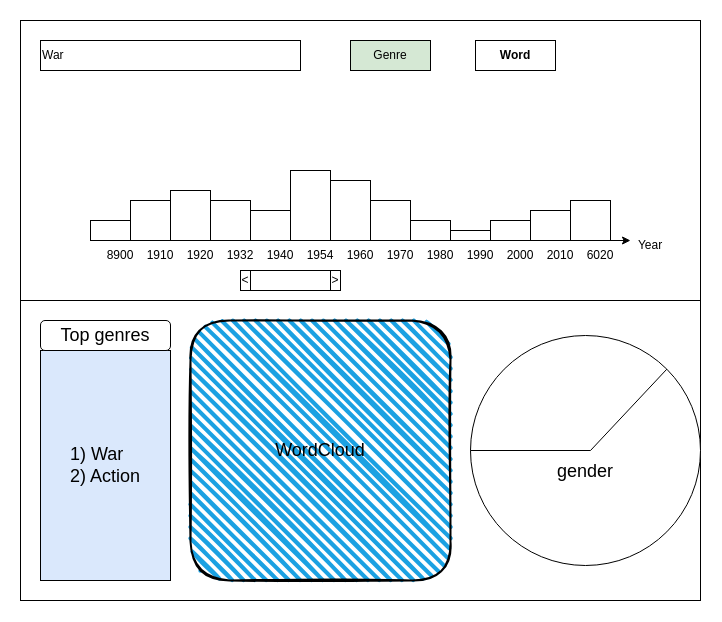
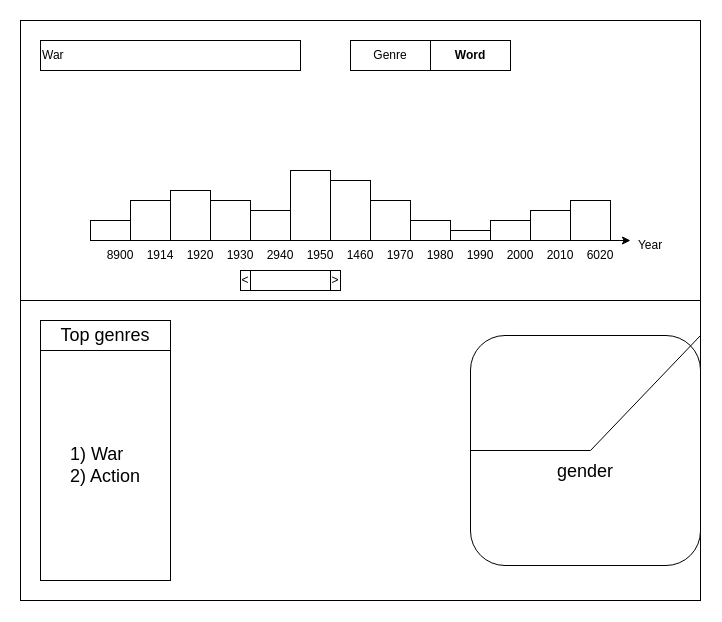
- <mxCell id="32" value="Genre" style="rounded=0;whiteSpace=wrap;html=1;fillColor=#d5e8d4;" vertex="1" parent="1"><mxGeometry x="350" y="40" width="80" height="30" as="geometry" /></mxCell>
+ <mxCell id="32" value="Genre" style="rounded=0;whiteSpace=wrap;html=1;" vertex="1" parent="1"><mxGeometry x="350" y="40" width="80" height="30" as="geometry" /></mxCell>
- <mxCell id="33" value="&lt;b&gt;Word&lt;/b&gt;" style="rounded=0;whiteSpace=wrap;html=1;" vertex="1" parent="1"><mxGeometry x="475" y="40" width="80" height="30" as="geometry" /></mxCell>
+ <mxCell id="33" value="&lt;b&gt;Word&lt;/b&gt;" style="rounded=0;whiteSpace=wrap;html=1;" vertex="1" parent="1"><mxGeometry x="430" y="40" width="80" height="30" as="geometry" /></mxCell>
- <mxCell id="8" value="1910" style="text;html=1;strokeColor=none;fillColor=none;align=center;verticalAlign=middle;whiteSpace=wrap;rounded=0;" vertex="1" parent="1"><mxGeometry x="130" y="240" width="60" height="30" as="geometry" /></mxCell>
+ <mxCell id="8" value="1914" style="text;html=1;strokeColor=none;fillColor=none;align=center;verticalAlign=middle;whiteSpace=wrap;rounded=0;" vertex="1" parent="1"><mxGeometry x="130" y="240" width="60" height="30" as="geometry" /></mxCell>
- <mxCell id="9" value="1932" style="text;html=1;strokeColor=none;fillColor=none;align=center;verticalAlign=middle;whiteSpace=wrap;rounded=0;" vertex="1" parent="1"><mxGeometry x="210" y="240" width="60" height="30" as="geometry" /></mxCell>
+ <mxCell id="9" value="1930" style="text;html=1;strokeColor=none;fillColor=none;align=center;verticalAlign=middle;whiteSpace=wrap;rounded=0;" vertex="1" parent="1"><mxGeometry x="210" y="240" width="60" height="30" as="geometry" /></mxCell>
- <mxCell id="10" value="1940" style="text;html=1;strokeColor=none;fillColor=none;align=center;verticalAlign=middle;whiteSpace=wrap;rounded=0;" vertex="1" parent="1"><mxGeometry x="250" y="240" width="60" height="30" as="geometry" /></mxCell>
+ <mxCell id="10" value="2940" style="text;html=1;strokeColor=none;fillColor=none;align=center;verticalAlign=middle;whiteSpace=wrap;rounded=0;" vertex="1" parent="1"><mxGeometry x="250" y="240" width="60" height="30" as="geometry" /></mxCell>
- <mxCell id="11" value="1954" style="text;html=1;strokeColor=none;fillColor=none;align=center;verticalAlign=middle;whiteSpace=wrap;rounded=0;" vertex="1" parent="1"><mxGeometry x="290" y="240" width="60" height="30" as="geometry" /></mxCell>
+ <mxCell id="11" value="1950" style="text;html=1;strokeColor=none;fillColor=none;align=center;verticalAlign=middle;whiteSpace=wrap;rounded=0;" vertex="1" parent="1"><mxGeometry x="290" y="240" width="60" height="30" as="geometry" /></mxCell>
- <mxCell id="12" value="1960" style="text;html=1;strokeColor=none;fillColor=none;align=center;verticalAlign=middle;whiteSpace=wrap;rounded=0;" vertex="1" parent="1"><mxGeometry x="330" y="240" width="60" height="30" as="geometry" /></mxCell>
+ <mxCell id="12" value="1460" style="text;html=1;strokeColor=none;fillColor=none;align=center;verticalAlign=middle;whiteSpace=wrap;rounded=0;" vertex="1" parent="1"><mxGeometry x="330" y="240" width="60" height="30" as="geometry" /></mxCell>
- <mxCell id="40" value="Top genres" style="whiteSpace=wrap;html=1;fontSize=18;rounded=1;" vertex="1" parent="1"><mxGeometry x="40" y="320" width="130" height="30" as="geometry" /></mxCell>
+ <mxCell id="40" value="Top genres" style="rounded=0;whiteSpace=wrap;html=1;fontSize=18;" vertex="1" parent="1"><mxGeometry x="40" y="320" width="130" height="30" as="geometry" /></mxCell>
- <mxCell id="38" value="&lt;font style=&quot;font-size: 18px;&quot;&gt;WordCloud&lt;/font&gt;" style="rounded=1;whiteSpace=wrap;html=1;strokeWidth=2;fillWeight=4;hachureGap=8;hachureAngle=45;fillColor=#1ba1e2;sketch=1;" vertex="1" parent="1"><mxGeometry x="190" y="320" width="260" height="260" as="geometry" /></mxCell>
- <mxCell id="41" value="&lt;br&gt;&lt;br&gt;gender" style="ellipse;whiteSpace=wrap;html=1;aspect=fixed;fontSize=18;" vertex="1" parent="1"><mxGeometry x="470" y="335" width="230" height="230" as="geometry" /></mxCell>
+ <mxCell id="41" value="&lt;br&gt;&lt;br&gt;gender" style="whiteSpace=wrap;html=1;aspect=fixed;fontSize=18;rounded=1;" vertex="1" parent="1"><mxGeometry x="470" y="335" width="230" height="230" as="geometry" /></mxCell>
- <mxCell id="39" value="&lt;div style=&quot;text-align: left;&quot;&gt;&lt;span style=&quot;background-color: initial;&quot;&gt;1) War&lt;/span&gt;&lt;/div&gt;&lt;div style=&quot;text-align: left;&quot;&gt;&lt;span style=&quot;background-color: initial;&quot;&gt;2) Action&lt;/span&gt;&lt;/div&gt;" style="rounded=0;whiteSpace=wrap;html=1;fontSize=18;fillColor=#dae8fc;" vertex="1" parent="1"><mxGeometry x="40" y="350" width="130" height="230" as="geometry" /></mxCell>
+ <mxCell id="39" value="&lt;div style=&quot;text-align: left;&quot;&gt;&lt;span style=&quot;background-color: initial;&quot;&gt;1) War&lt;/span&gt;&lt;/div&gt;&lt;div style=&quot;text-align: left;&quot;&gt;&lt;span style=&quot;background-color: initial;&quot;&gt;2) Action&lt;/span&gt;&lt;/div&gt;" style="rounded=0;whiteSpace=wrap;html=1;fontSize=18;" vertex="1" parent="1"><mxGeometry x="40" y="350" width="130" height="230" as="geometry" /></mxCell>
